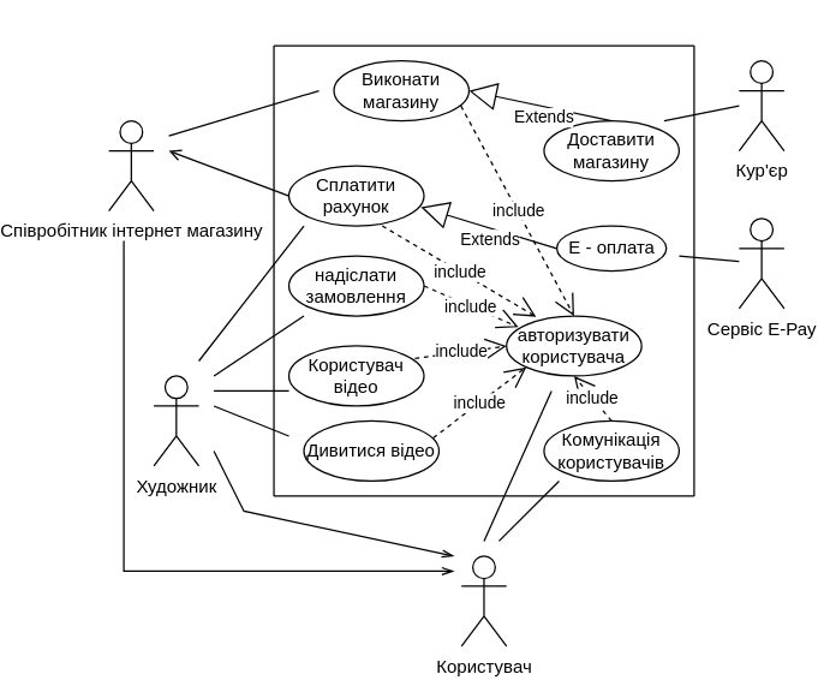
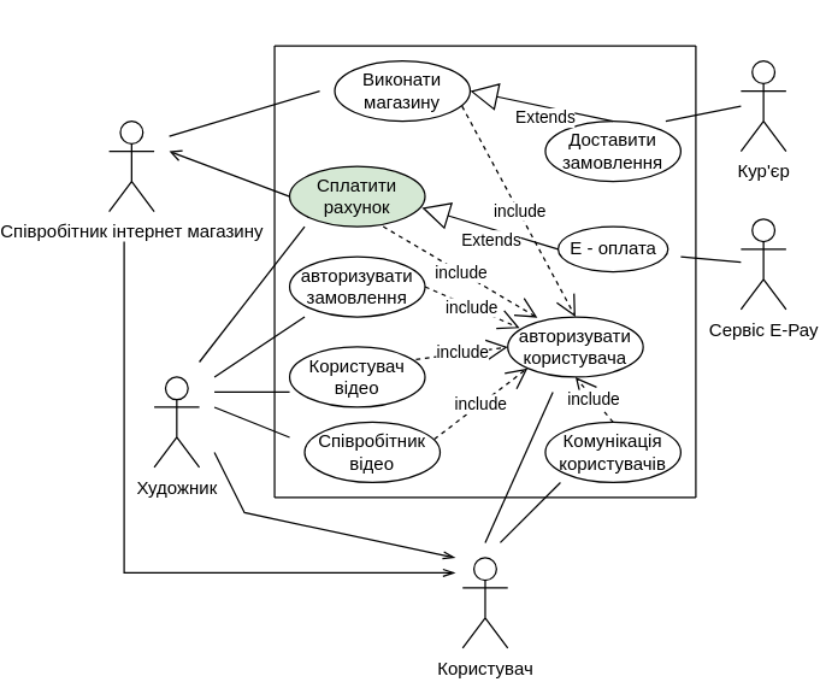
- <mxCell id="28" value="Доставити магазину" style="ellipse;whiteSpace=wrap;html=1;" parent="1" vertex="1"><mxGeometry x="310" y="80" width="90" height="40" as="geometry" /></mxCell>
+ <mxCell id="28" value="Доставити замовлення" style="ellipse;whiteSpace=wrap;html=1;" parent="1" vertex="1"><mxGeometry x="310" y="80" width="90" height="40" as="geometry" /></mxCell>
- <mxCell id="18" value="Сплатити рахунок" style="ellipse;whiteSpace=wrap;html=1;" parent="1" vertex="1"><mxGeometry x="140" y="110" width="90" height="40" as="geometry" /></mxCell>
+ <mxCell id="18" value="Сплатити рахунок" style="ellipse;whiteSpace=wrap;html=1;fillColor=#d5e8d4;" parent="1" vertex="1"><mxGeometry x="140" y="110" width="90" height="40" as="geometry" /></mxCell>
- <mxCell id="13" value="надіслати замовлення" style="ellipse;whiteSpace=wrap;html=1;" parent="1" vertex="1"><mxGeometry x="140" y="170" width="90" height="40" as="geometry" /></mxCell>
+ <mxCell id="13" value="авторизувати замовлення" style="ellipse;whiteSpace=wrap;html=1;" parent="1" vertex="1"><mxGeometry x="140" y="170" width="90" height="40" as="geometry" /></mxCell>
- <mxCell id="25" value="Дивитися відео" style="ellipse;whiteSpace=wrap;html=1;" parent="1" vertex="1"><mxGeometry x="150" y="280" width="90" height="40" as="geometry" /></mxCell>
+ <mxCell id="25" value="Співробітник відео" style="ellipse;whiteSpace=wrap;html=1;" parent="1" vertex="1"><mxGeometry x="150" y="280" width="90" height="40" as="geometry" /></mxCell>
